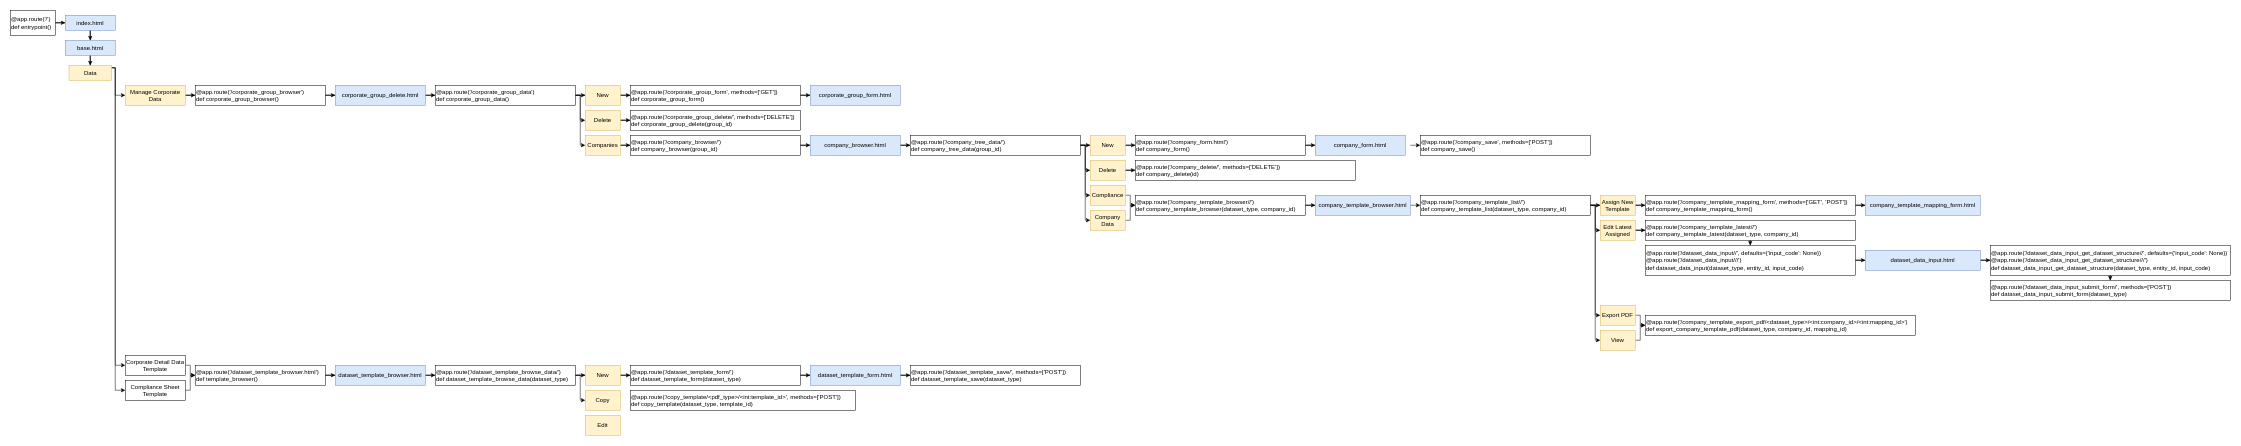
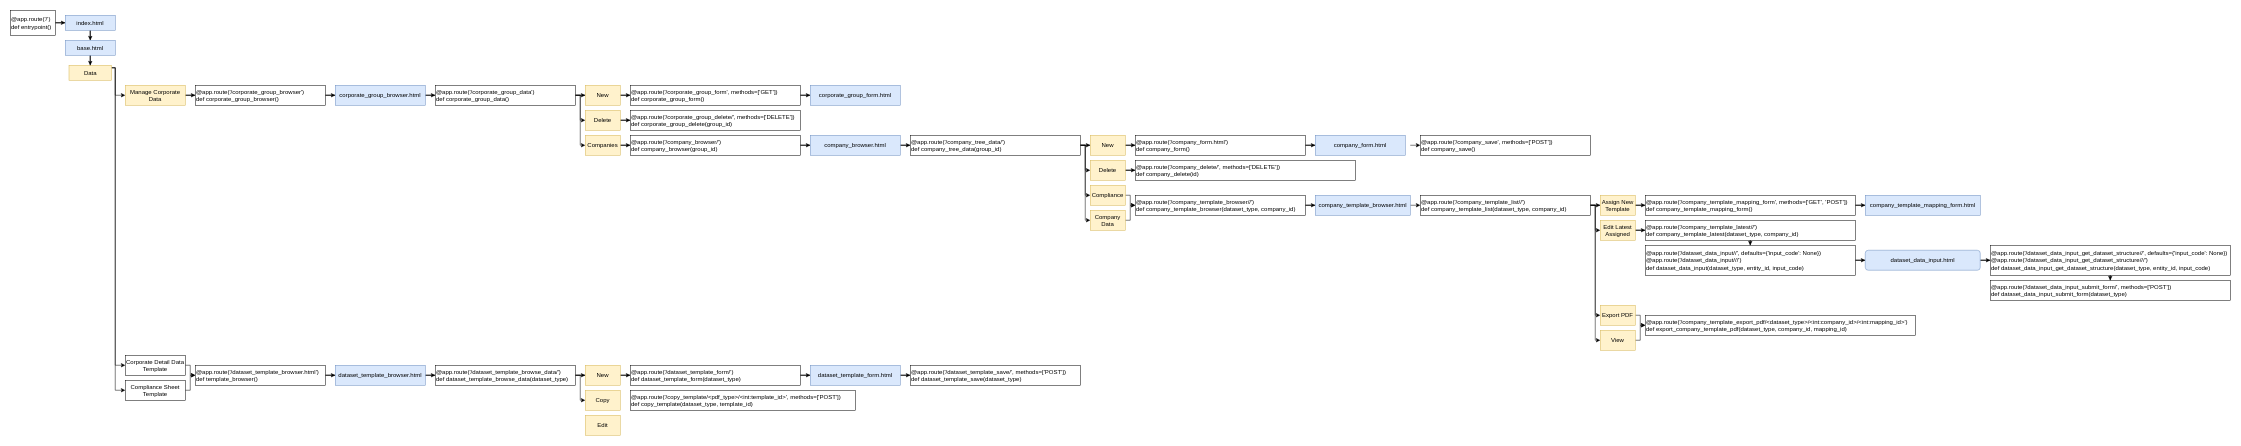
- <mxCell id="21" value="corporate_group_delete.html" style="rounded=0;whiteSpace=wrap;html=1;fillColor=#dae8fc;strokeColor=#6c8ebf;" vertex="1" parent="1"><mxGeometry x="670" y="170" width="180" height="40" as="geometry" /></mxCell>
+ <mxCell id="21" value="corporate_group_browser.html" style="rounded=0;whiteSpace=wrap;html=1;fillColor=#dae8fc;strokeColor=#6c8ebf;" vertex="1" parent="1"><mxGeometry x="670" y="170" width="180" height="40" as="geometry" /></mxCell>
- <mxCell id="84" value="dataset_data_input.html" style="rounded=0;whiteSpace=wrap;html=1;fillColor=#dae8fc;strokeColor=#6c8ebf;" vertex="1" parent="1"><mxGeometry x="3730" y="500" width="230" height="40" as="geometry" /></mxCell>
+ <mxCell id="84" value="dataset_data_input.html" style="whiteSpace=wrap;html=1;fillColor=#dae8fc;strokeColor=#6c8ebf;rounded=1;" vertex="1" parent="1"><mxGeometry x="3730" y="500" width="230" height="40" as="geometry" /></mxCell>
